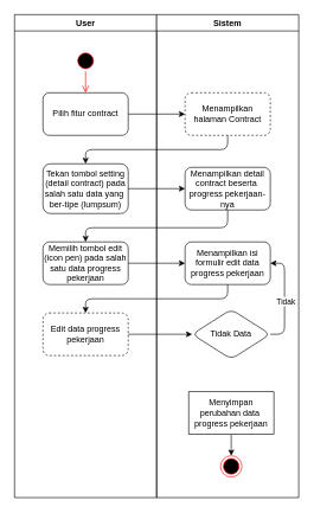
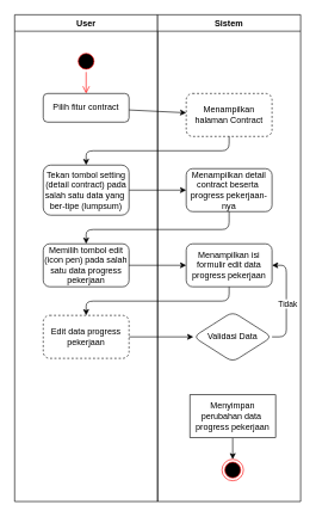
- <mxCell id="4" value="Pilih fitur contract" style="rounded=1;whiteSpace=wrap;html=1;" parent="2" vertex="1"><mxGeometry x="40" y="110" width="120" height="60" as="geometry" /></mxCell>
+ <mxCell id="4" value="Pilih fitur contract" style="rounded=1;whiteSpace=wrap;html=1;" parent="2" vertex="1"><mxGeometry x="40" y="110" width="120" height="40" as="geometry" /></mxCell>
- <mxCell id="15" value="Tidak Data" style="rhombus;whiteSpace=wrap;html=1;rounded=1;" parent="9" vertex="1"><mxGeometry x="50" y="415" width="110" height="70" as="geometry" /></mxCell>
+ <mxCell id="15" value="Validasi Data" style="rhombus;whiteSpace=wrap;html=1;rounded=1;" parent="9" vertex="1"><mxGeometry x="50" y="415" width="110" height="70" as="geometry" /></mxCell>
